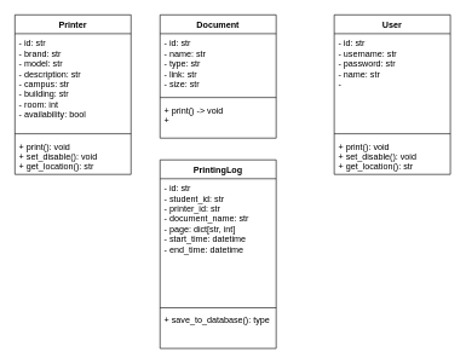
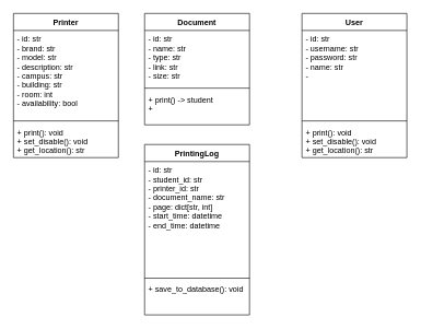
- <mxCell id="9" value="+ print() -&gt; void&#10;+ " style="text;strokeColor=none;fillColor=none;align=left;verticalAlign=top;spacingLeft=4;spacingRight=4;overflow=hidden;rotatable=0;points=[[0,0.5],[1,0.5]];portConstraint=eastwest;" vertex="1" parent="6"><mxGeometry y="118" width="160" height="52" as="geometry" /></mxCell>
+ <mxCell id="9" value="+ print() -&gt; student&#10;+ " style="text;strokeColor=none;fillColor=none;align=left;verticalAlign=top;spacingLeft=4;spacingRight=4;overflow=hidden;rotatable=0;points=[[0,0.5],[1,0.5]];portConstraint=eastwest;" vertex="1" parent="6"><mxGeometry y="118" width="160" height="52" as="geometry" /></mxCell>
- <mxCell id="13" value="+ save_to_database(): type&#10;" style="text;strokeColor=none;fillColor=none;align=left;verticalAlign=top;spacingLeft=4;spacingRight=4;overflow=hidden;rotatable=0;points=[[0,0.5],[1,0.5]];portConstraint=eastwest;" vertex="1" parent="10"><mxGeometry y="208" width="160" height="52" as="geometry" /></mxCell>
+ <mxCell id="13" value="+ save_to_database(): void&#10;" style="text;strokeColor=none;fillColor=none;align=left;verticalAlign=top;spacingLeft=4;spacingRight=4;overflow=hidden;rotatable=0;points=[[0,0.5],[1,0.5]];portConstraint=eastwest;" vertex="1" parent="10"><mxGeometry y="208" width="160" height="52" as="geometry" /></mxCell>
